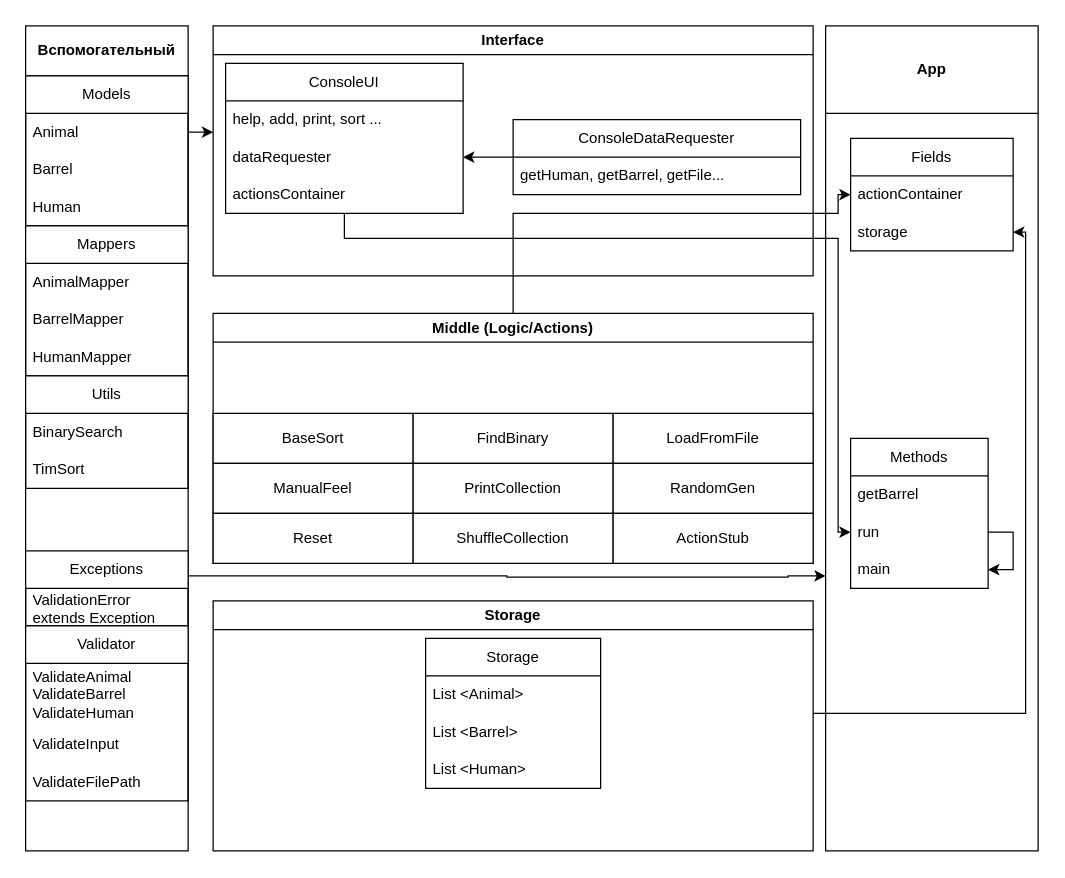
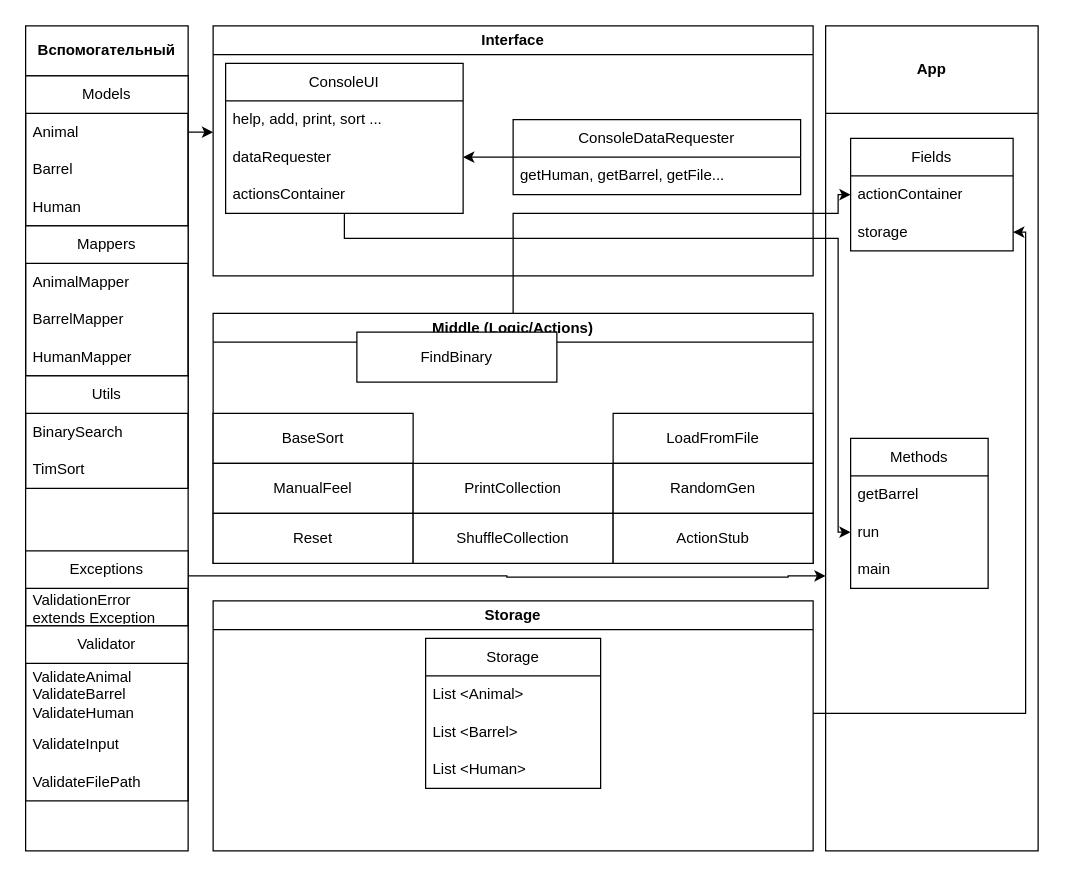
- <mxCell id="11" value="FindBinary" style="rounded=0;whiteSpace=wrap;html=1;" vertex="1" parent="9"><mxGeometry x="160" y="80" width="160" height="40" as="geometry" /></mxCell>
+ <mxCell id="11" value="FindBinary" style="rounded=0;whiteSpace=wrap;html=1;" vertex="1" parent="9"><mxGeometry x="115" y="15" width="160" height="40" as="geometry" /></mxCell>
- <mxCell id="53" style="edgeStyle=orthogonalEdgeStyle;rounded=0;orthogonalLoop=1;jettySize=auto;html=1;entryX=1;entryY=0.5;entryDx=0;entryDy=0;" edge="1" parent="51" source="54" target="55"><mxGeometry relative="1" as="geometry"><Array as="points"><mxPoint x="130" y="75" /><mxPoint x="130" y="105" /></Array></mxGeometry></mxCell>
